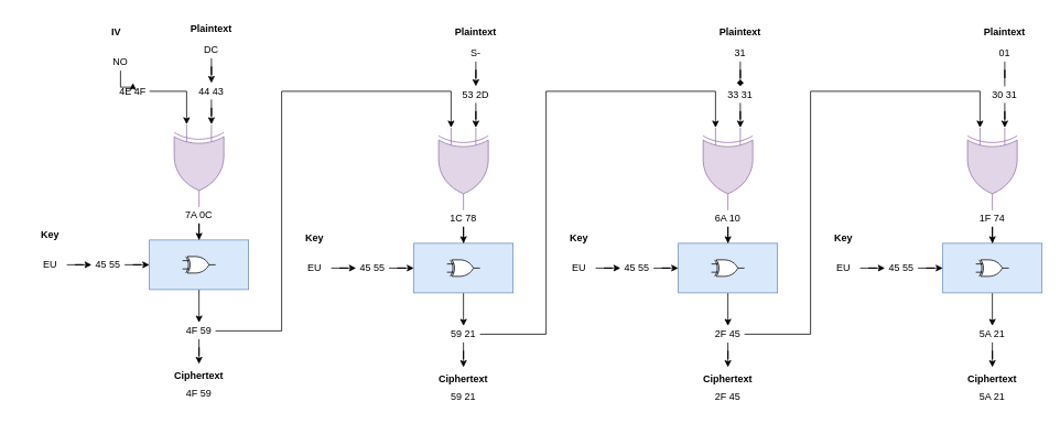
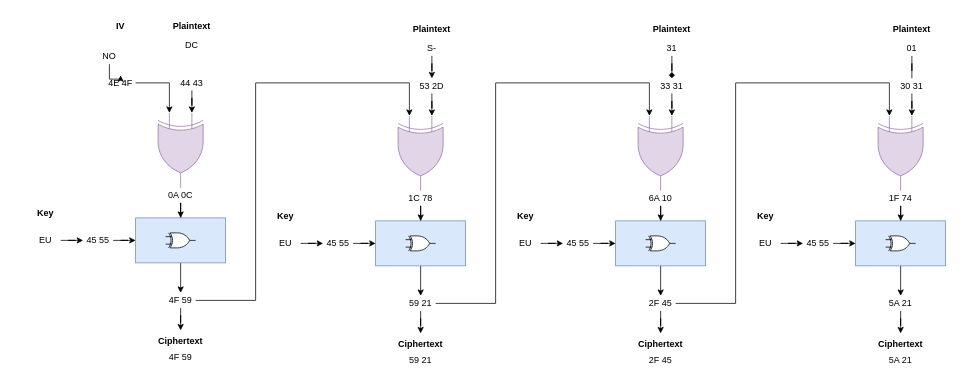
- <mxCell id="8" value="IV" style="text;align=center;fontStyle=1;verticalAlign=middle;spacingLeft=3;spacingRight=3;strokeColor=none;rotatable=0;points=[[0,0.5],[1,0.5]];portConstraint=eastwest;" vertex="1" parent="1"><mxGeometry x="100" y="25" width="80" height="26" as="geometry" /></mxCell>
+ <mxCell id="8" value="IV" style="text;align=center;fontStyle=1;verticalAlign=middle;spacingLeft=3;spacingRight=3;strokeColor=none;rotatable=0;points=[[0,0.5],[1,0.5]];portConstraint=eastwest;" vertex="1" parent="1"><mxGeometry x="120" y="20" width="80" height="26" as="geometry" /></mxCell>
- <mxCell id="2" style="edgeStyle=orthogonalEdgeStyle;rounded=0;orthogonalLoop=1;jettySize=auto;html=1;entryX=0.5;entryY=0;entryDx=0;entryDy=0;" edge="1" parent="1" source="3" target="6"><mxGeometry relative="1" as="geometry" /></mxCell>
- <mxCell id="14" value="7A 0C" style="text;html=1;strokeColor=none;fillColor=none;align=center;verticalAlign=middle;whiteSpace=wrap;rounded=0;" vertex="1" parent="1"><mxGeometry x="220" y="250" width="40" height="20" as="geometry" /></mxCell>
+ <mxCell id="14" value="0A 0C" style="text;html=1;strokeColor=none;fillColor=none;align=center;verticalAlign=middle;whiteSpace=wrap;rounded=0;" vertex="1" parent="1"><mxGeometry x="220" y="250" width="40" height="20" as="geometry" /></mxCell>
